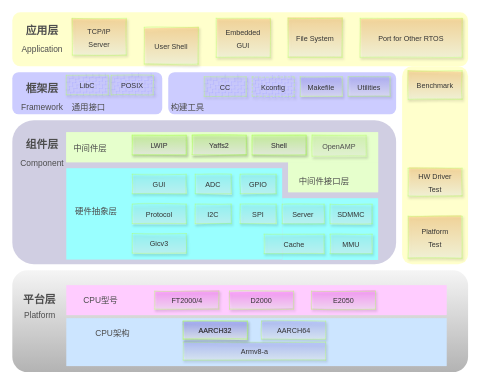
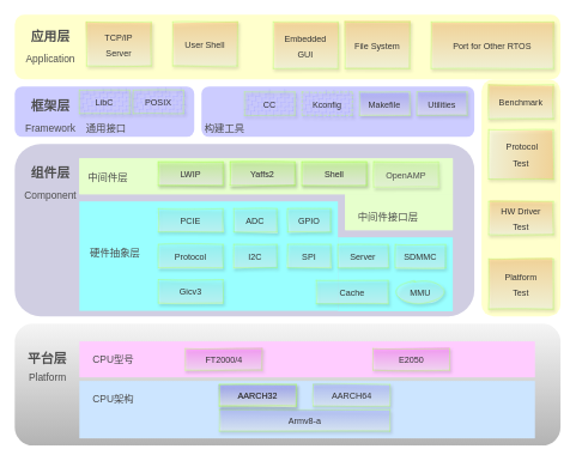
- <mxCell id="74" value="&lt;font color=&quot;#333333&quot; style=&quot;font-size: 12px&quot;&gt;Embedded &lt;br&gt;GUI&lt;/font&gt;" style="rounded=0;whiteSpace=wrap;html=1;fontSize=18;strokeColor=#B3FF66;shadow=1;sketch=1;opacity=40;gradientColor=#ffffff;gradientDirection=south;fillStyle=auto;fillColor=#FFB366;" parent="1" vertex="1"><mxGeometry x="360" y="30" width="90" height="65" as="geometry" /></mxCell>
+ <mxCell id="74" value="&lt;font color=&quot;#333333&quot; style=&quot;font-size: 12px&quot;&gt;Embedded &lt;br&gt;GUI&lt;/font&gt;" style="rounded=0;whiteSpace=wrap;html=1;fontSize=18;strokeColor=#B3FF66;shadow=1;sketch=1;opacity=40;gradientColor=#ffffff;gradientDirection=south;fillStyle=auto;fillColor=#FFB366;" parent="1" vertex="1"><mxGeometry x="380" y="30" width="90" height="65" as="geometry" /></mxCell>
- <mxCell id="73" value="&lt;font color=&quot;#333333&quot; style=&quot;font-size: 12px&quot;&gt;User Shell&lt;/font&gt;" style="rounded=0;whiteSpace=wrap;html=1;fontSize=18;strokeColor=#B3FF66;shadow=1;sketch=1;opacity=40;gradientColor=#ffffff;gradientDirection=south;fillStyle=auto;fillColor=#FFB366;" parent="1" vertex="1"><mxGeometry x="240" y="45" width="90" height="61.33" as="geometry" /></mxCell>
+ <mxCell id="73" value="&lt;font color=&quot;#333333&quot; style=&quot;font-size: 12px&quot;&gt;User Shell&lt;/font&gt;" style="rounded=0;whiteSpace=wrap;html=1;fontSize=18;strokeColor=#B3FF66;shadow=1;sketch=1;opacity=40;gradientColor=#ffffff;gradientDirection=south;fillStyle=auto;fillColor=#FFB366;" parent="1" vertex="1"><mxGeometry x="240" y="30" width="90" height="61.33" as="geometry" /></mxCell>
+ <mxCell id="71" value="&lt;font color=&quot;#333333&quot; style=&quot;font-size: 12px&quot;&gt;&amp;nbsp;Protocol&lt;br&gt;Test&lt;br&gt;&lt;/font&gt;" style="rounded=0;whiteSpace=wrap;html=1;fontSize=18;strokeColor=#B3FF66;shadow=1;sketch=1;opacity=40;gradientColor=#ffffff;gradientDirection=south;fillStyle=auto;fillColor=#FFB366;direction=south;" parent="1" vertex="1"><mxGeometry x="680" y="180" width="90" height="68.97" as="geometry" /></mxCell>
- <mxCell id="51" value="&lt;font color=&quot;#333333&quot; style=&quot;font-size: 12px&quot;&gt;GUI&lt;/font&gt;" style="rounded=0;whiteSpace=wrap;html=1;fontSize=18;strokeColor=#B3FF66;shadow=1;sketch=1;opacity=40;gradientColor=#ffffff;gradientDirection=south;fillStyle=auto;fillColor=#99FFFF;" parent="46" vertex="1"><mxGeometry x="110" y="10.002" width="90" height="32.647" as="geometry" /></mxCell>
+ <mxCell id="51" value="&lt;font color=&quot;#333333&quot; style=&quot;font-size: 12px&quot;&gt;PCIE&lt;/font&gt;" style="rounded=0;whiteSpace=wrap;html=1;fontSize=18;strokeColor=#B3FF66;shadow=1;sketch=1;opacity=40;gradientColor=#ffffff;gradientDirection=south;fillStyle=auto;fillColor=#99FFFF;" parent="46" vertex="1"><mxGeometry x="110" y="10.002" width="90" height="32.647" as="geometry" /></mxCell>
- <mxCell id="60" value="&lt;font color=&quot;#333333&quot; style=&quot;font-size: 12px&quot;&gt;MMU&lt;/font&gt;" style="rounded=0;whiteSpace=wrap;html=1;fontSize=18;strokeColor=#B3FF66;shadow=1;sketch=1;opacity=40;gradientColor=#ffffff;gradientDirection=south;fillStyle=auto;fillColor=#99FFFF;" parent="45" vertex="1"><mxGeometry x="440" y="110" width="70" height="32.65" as="geometry" /></mxCell>
+ <mxCell id="60" value="&lt;font color=&quot;#333333&quot; style=&quot;font-size: 12px&quot;&gt;MMU&lt;/font&gt;" style="ellipse;whiteSpace=wrap;html=1;fontSize=18;strokeColor=#B3FF66;shadow=1;sketch=1;opacity=40;gradientColor=#ffffff;gradientDirection=south;fillStyle=auto;fillColor=#99FFFF;" parent="45" vertex="1"><mxGeometry x="440" y="110" width="70" height="32.65" as="geometry" /></mxCell>
- <mxCell id="14" value="&lt;font color=&quot;#4d4d4d&quot; style=&quot;font-weight: normal ; font-size: 14px&quot;&gt;CPU型号&lt;/font&gt;" style="text;html=1;align=center;verticalAlign=middle;whiteSpace=wrap;rounded=0;fontSize=18;fontStyle=1" parent="9" vertex="1"><mxGeometry x="100" y="30" width="95" height="40" as="geometry" /></mxCell>
+ <mxCell id="14" value="&lt;font color=&quot;#4d4d4d&quot; style=&quot;font-weight: normal ; font-size: 14px&quot;&gt;CPU型号&lt;/font&gt;" style="text;html=1;align=center;verticalAlign=middle;whiteSpace=wrap;rounded=0;fontSize=18;fontStyle=1" parent="9" vertex="1"><mxGeometry x="90" y="30" width="95" height="40" as="geometry" /></mxCell>
- <mxCell id="20" value="&lt;font color=&quot;#333333&quot; style=&quot;font-size: 12px&quot;&gt;D2000&lt;/font&gt;" style="rounded=0;whiteSpace=wrap;html=1;fontSize=18;strokeColor=#B3FF66;shadow=1;sketch=1;opacity=40;gradientColor=#ffffff;gradientDirection=south;fillStyle=auto;fillColor=#FF66FF;" parent="9" vertex="1"><mxGeometry x="362.188" y="35" width="106.875" height="30" as="geometry" /></mxCell>
- <mxCell id="15" value="&lt;font color=&quot;#4d4d4d&quot; style=&quot;font-weight: normal ; font-size: 14px&quot;&gt;CPU架构&lt;/font&gt;" style="text;html=1;align=center;verticalAlign=middle;whiteSpace=wrap;rounded=0;fontSize=18;fontStyle=1" parent="9" vertex="1"><mxGeometry x="120" y="85" width="95" height="40" as="geometry" /></mxCell>
+ <mxCell id="15" value="&lt;font color=&quot;#4d4d4d&quot; style=&quot;font-weight: normal ; font-size: 14px&quot;&gt;CPU架构&lt;/font&gt;" style="text;html=1;align=center;verticalAlign=middle;whiteSpace=wrap;rounded=0;fontSize=18;fontStyle=1" parent="9" vertex="1"><mxGeometry x="90" y="85" width="95" height="40" as="geometry" /></mxCell>
